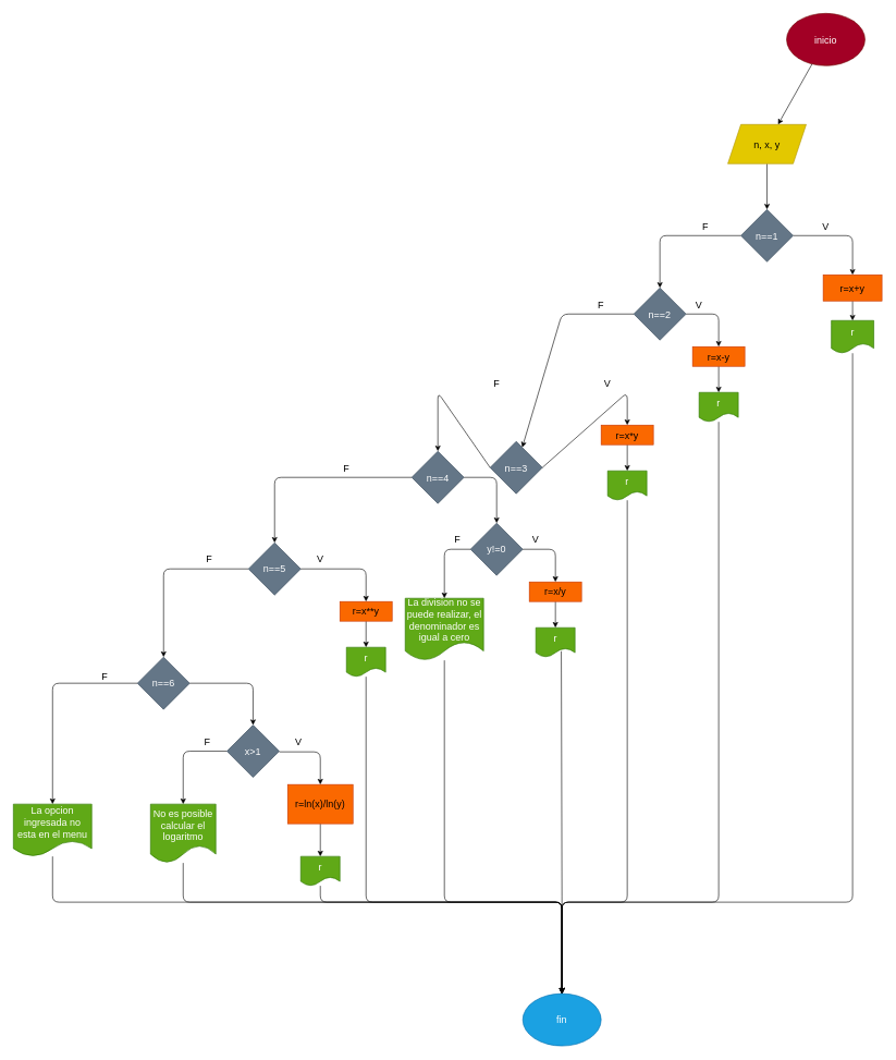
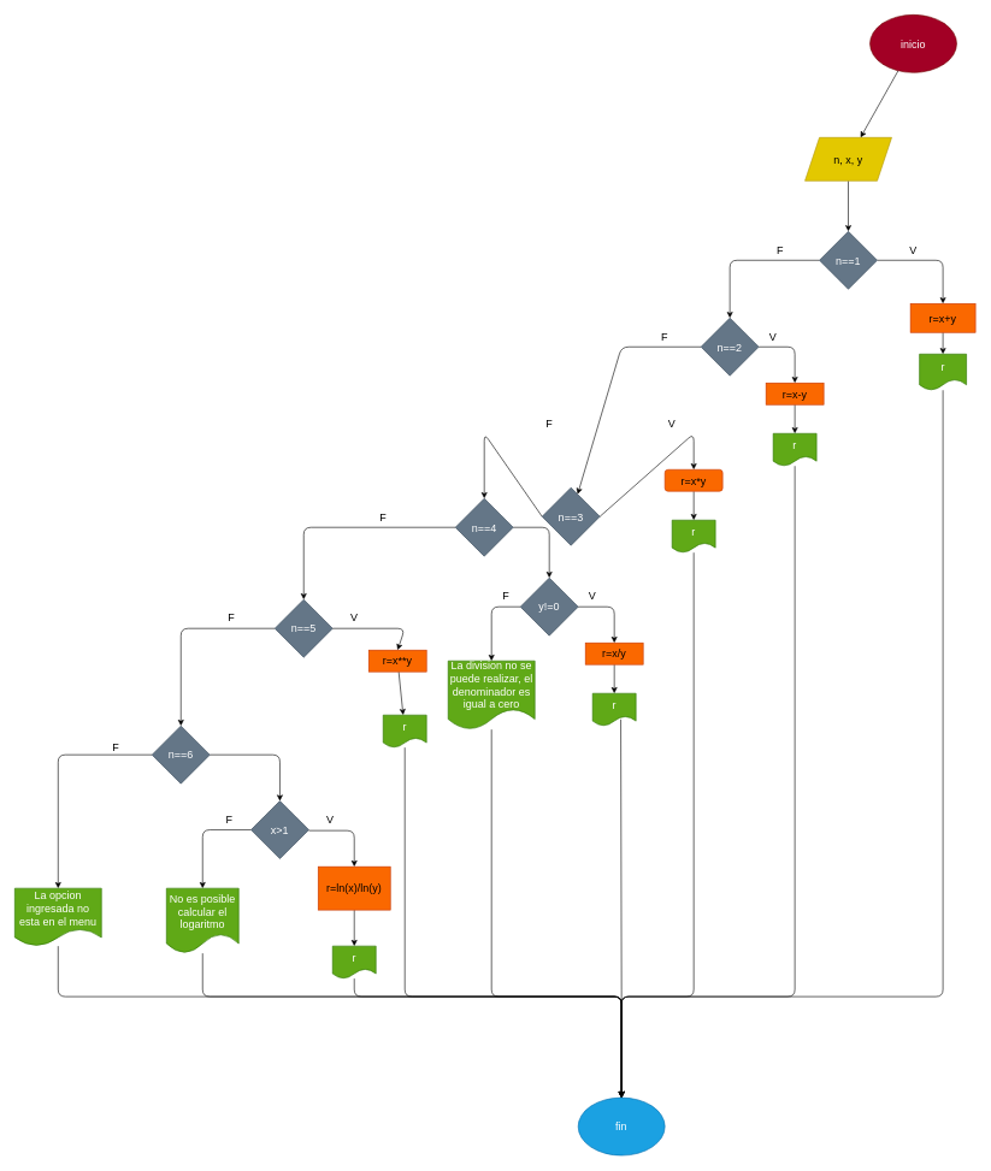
- <mxCell id="27" value="r=x*y" style="whiteSpace=wrap;html=1;fontSize=15;fillColor=#fa6800;fontColor=#000000;strokeColor=#C73500;" vertex="1" parent="1"><mxGeometry x="920" y="650" width="80" height="30" as="geometry" /></mxCell>
+ <mxCell id="27" value="r=x*y" style="whiteSpace=wrap;html=1;fontSize=15;fillColor=#fa6800;fontColor=#000000;strokeColor=#C73500;rounded=1;" vertex="1" parent="1"><mxGeometry x="920" y="650" width="80" height="30" as="geometry" /></mxCell>
- <mxCell id="48" value="r=x**y" style="whiteSpace=wrap;html=1;fontSize=15;fillColor=#fa6800;fontColor=#000000;strokeColor=#C73500;" vertex="1" parent="1"><mxGeometry x="520" y="920" width="80" height="30" as="geometry" /></mxCell>
+ <mxCell id="48" value="r=x**y" style="whiteSpace=wrap;html=1;fontSize=15;fillColor=#fa6800;fontColor=#000000;strokeColor=#C73500;" vertex="1" parent="1"><mxGeometry x="510" y="900" width="80" height="30" as="geometry" /></mxCell>
